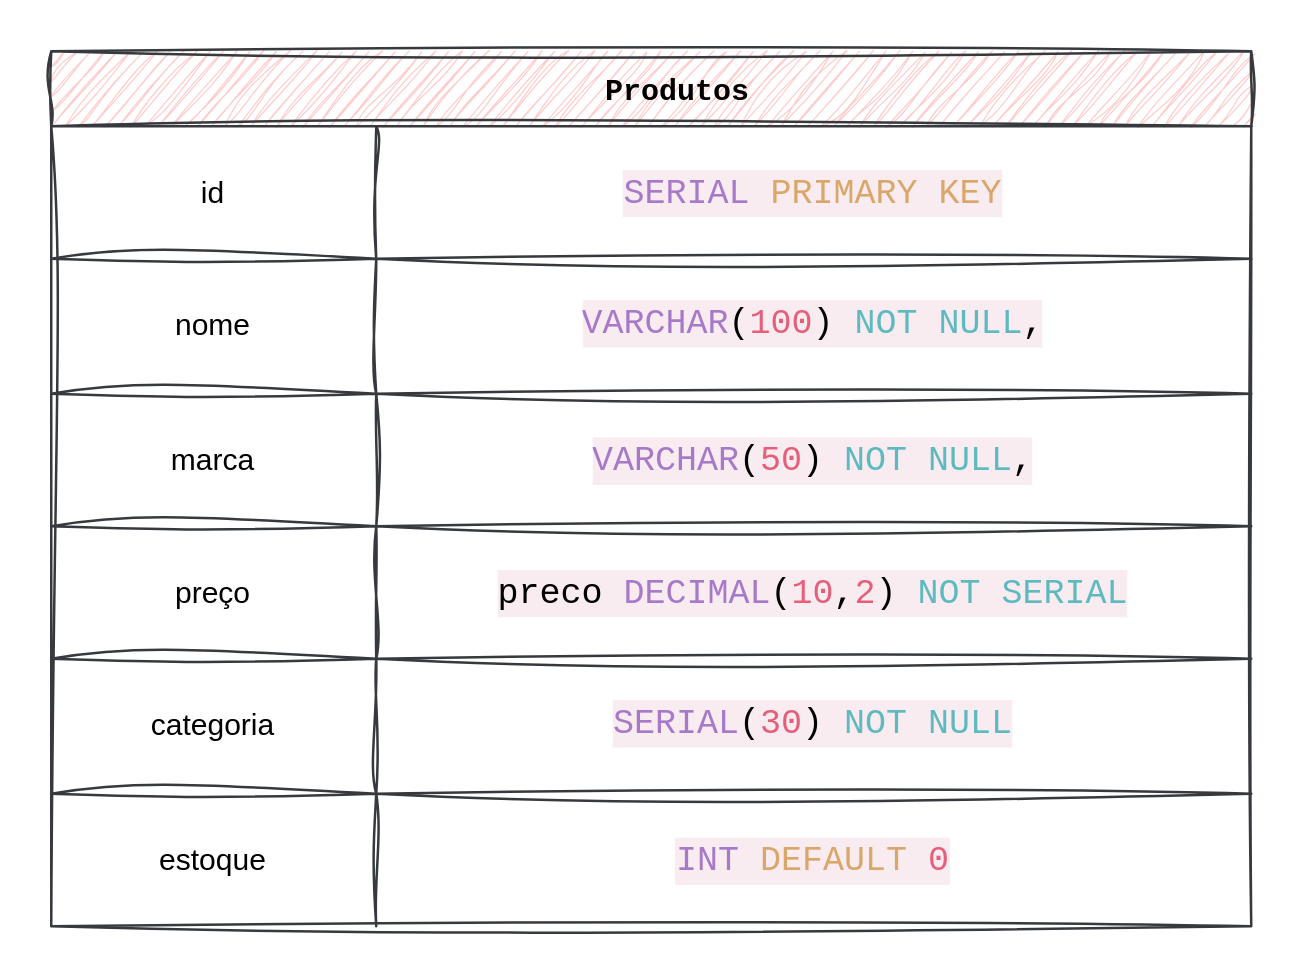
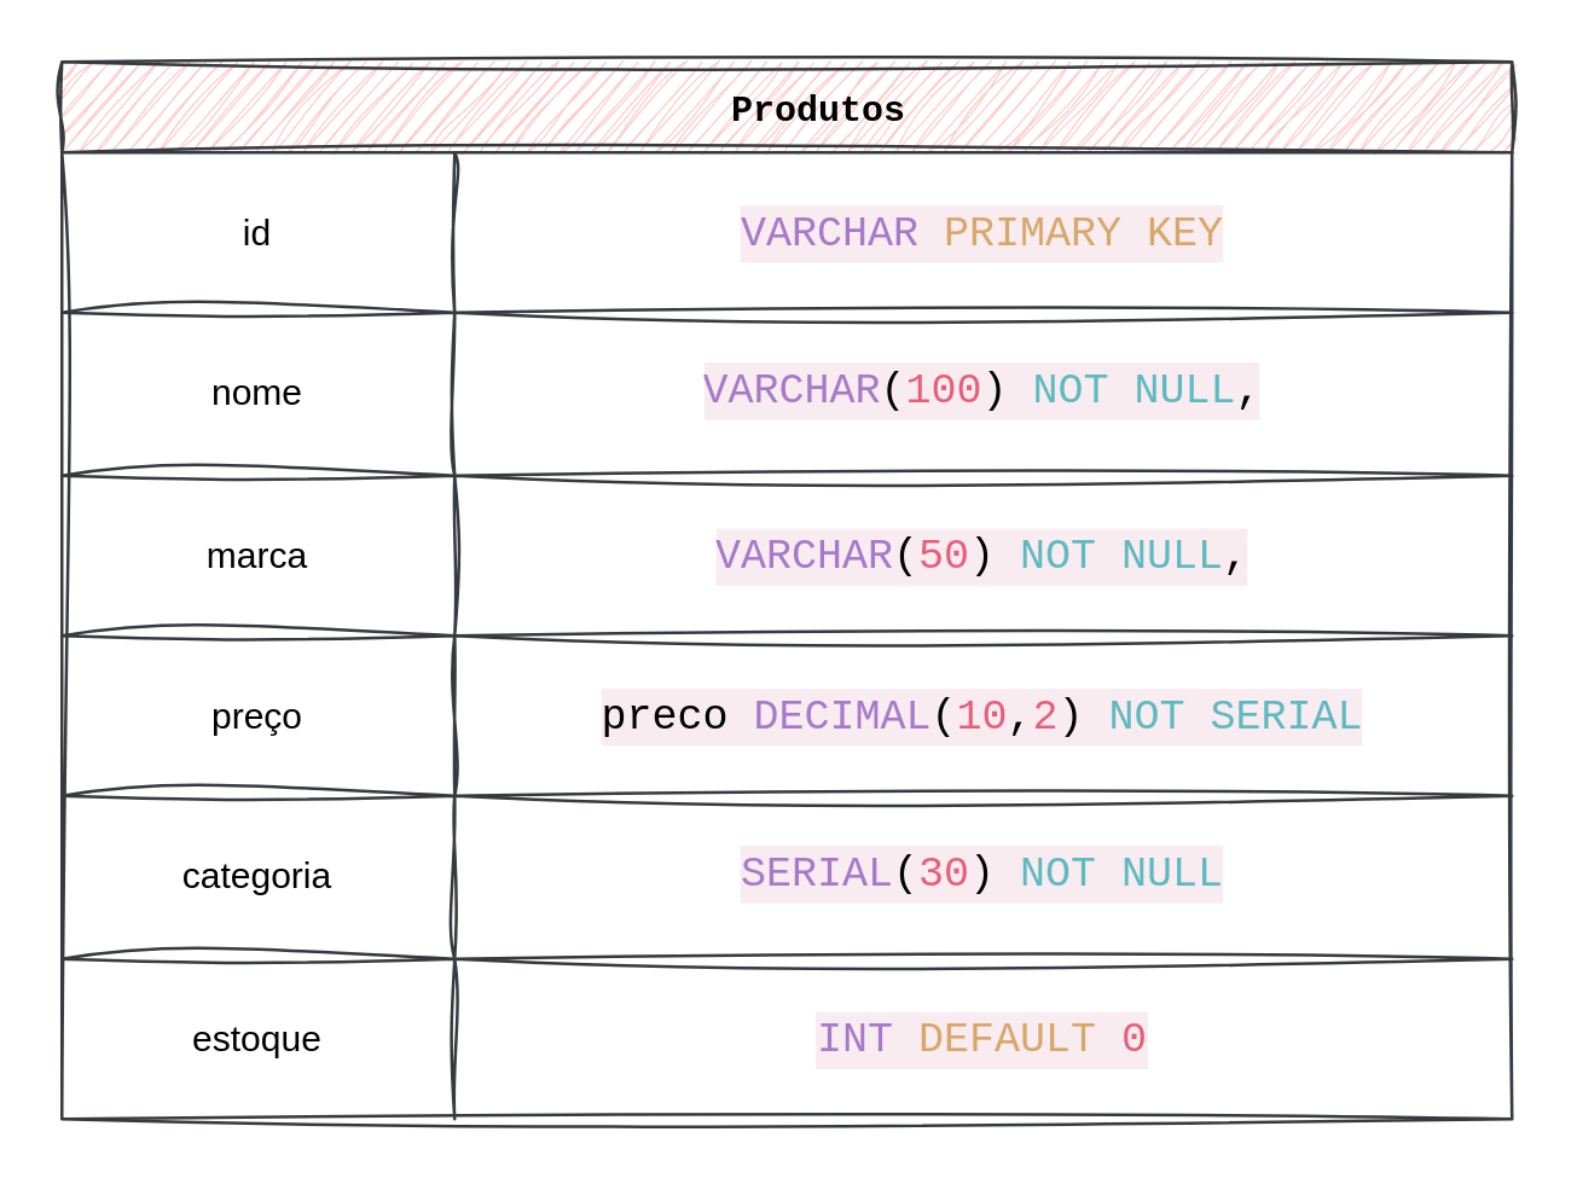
- <mxCell id="5" value="&lt;div style=&quot;color: rgb(58, 15, 30); background-color: rgb(248, 236, 241); font-family: Consolas, &amp;quot;Courier New&amp;quot;, monospace; font-size: 14px; line-height: 19px; white-space: pre;&quot;&gt;&lt;span style=&quot;color: #a77ac9;&quot;&gt;SERIAL&lt;/span&gt;&lt;span style=&quot;color: #000000;&quot;&gt; &lt;/span&gt;&lt;span style=&quot;color: #d9a76a;&quot;&gt;PRIMARY KEY&lt;/span&gt;&lt;/div&gt;" style="shape=partialRectangle;html=1;whiteSpace=wrap;connectable=0;strokeColor=inherit;overflow=hidden;fillColor=none;top=0;left=0;bottom=0;right=0;pointerEvents=1;sketch=1;curveFitting=1;jiggle=2;" vertex="1" parent="3"><mxGeometry x="130" width="350" height="53" as="geometry"><mxRectangle width="350" height="53" as="alternateBounds" /></mxGeometry></mxCell>
+ <mxCell id="5" value="&lt;div style=&quot;color: rgb(58, 15, 30); background-color: rgb(248, 236, 241); font-family: Consolas, &amp;quot;Courier New&amp;quot;, monospace; font-size: 14px; line-height: 19px; white-space: pre;&quot;&gt;&lt;span style=&quot;color: #a77ac9;&quot;&gt;VARCHAR&lt;/span&gt;&lt;span style=&quot;color: #000000;&quot;&gt; &lt;/span&gt;&lt;span style=&quot;color: #d9a76a;&quot;&gt;PRIMARY KEY&lt;/span&gt;&lt;/div&gt;" style="shape=partialRectangle;html=1;whiteSpace=wrap;connectable=0;strokeColor=inherit;overflow=hidden;fillColor=none;top=0;left=0;bottom=0;right=0;pointerEvents=1;sketch=1;curveFitting=1;jiggle=2;" vertex="1" parent="3"><mxGeometry x="130" width="350" height="53" as="geometry"><mxRectangle width="350" height="53" as="alternateBounds" /></mxGeometry></mxCell>
